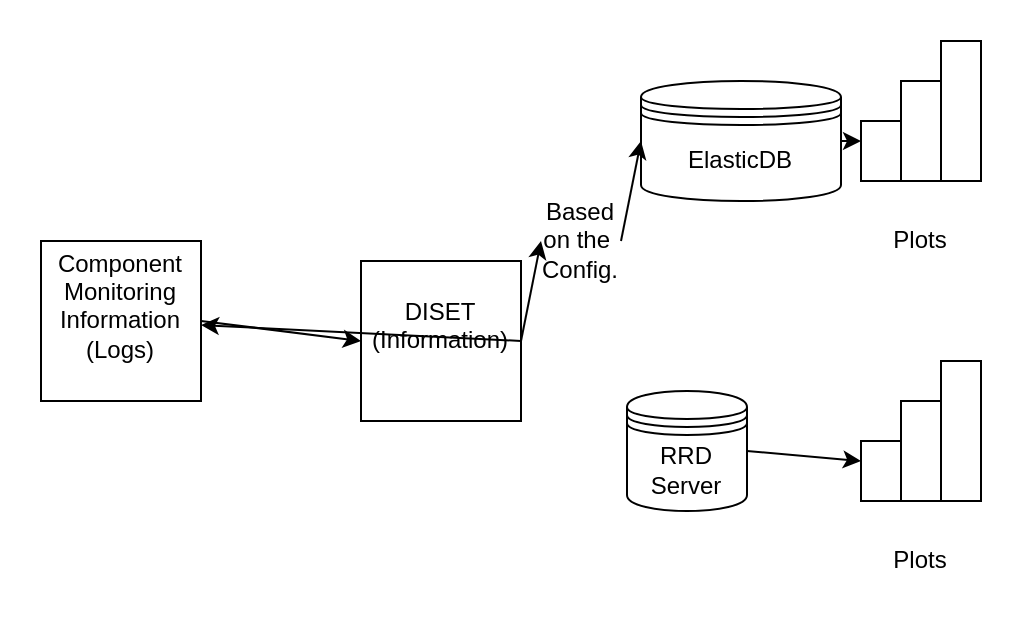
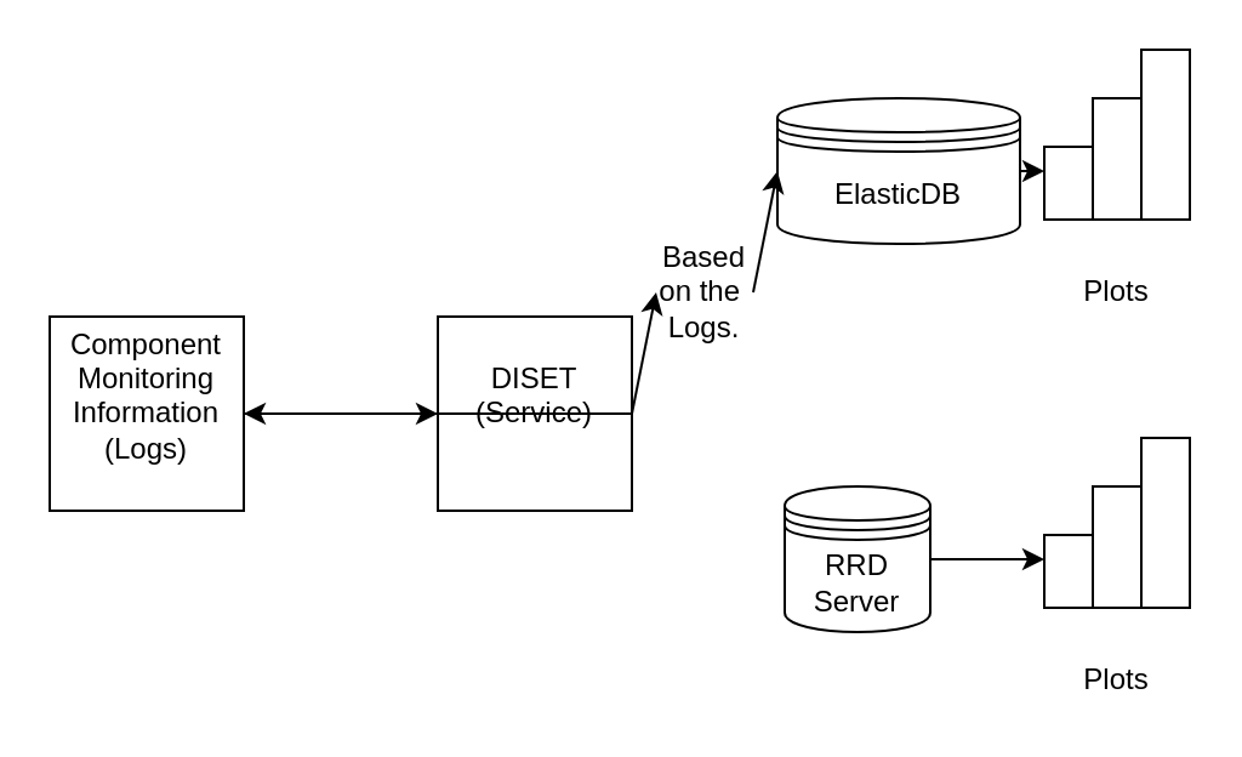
- <mxCell id="9" value="Based&lt;br&gt;on the&amp;nbsp;&lt;br&gt;Config.&lt;br&gt;" style="text;html=1;strokeColor=none;fillColor=none;align=center;verticalAlign=middle;whiteSpace=wrap;rounded=0;" vertex="1" parent="1"><mxGeometry x="270" y="110" width="40" height="20" as="geometry" /></mxCell>
+ <mxCell id="9" value="Based&lt;br&gt;on the&amp;nbsp;&lt;br&gt;Logs.&lt;br&gt;" style="text;html=1;strokeColor=none;fillColor=none;align=center;verticalAlign=middle;whiteSpace=wrap;rounded=0;" vertex="1" parent="1"><mxGeometry x="270" y="110" width="40" height="20" as="geometry" /></mxCell>
- <mxCell id="2" value="Component&lt;br&gt;Monitoring&lt;br&gt;Information&lt;br&gt;(Logs)&lt;br&gt;&lt;br&gt;" style="whiteSpace=wrap;html=1;aspect=fixed;" vertex="1" parent="1"><mxGeometry x="20" y="120" width="80" height="80" as="geometry" /></mxCell>
+ <mxCell id="2" value="Component&lt;br&gt;Monitoring&lt;br&gt;Information&lt;br&gt;(Logs)&lt;br&gt;&lt;br&gt;" style="whiteSpace=wrap;html=1;aspect=fixed;" vertex="1" parent="1"><mxGeometry x="20" y="130" width="80" height="80" as="geometry" /></mxCell>
- <mxCell id="4" value="DISET&lt;br&gt;(Information)&lt;br&gt;&lt;br&gt;" style="whiteSpace=wrap;html=1;aspect=fixed;" vertex="1" parent="1"><mxGeometry x="180" y="130" width="80" height="80" as="geometry" /></mxCell>
+ <mxCell id="4" value="DISET&lt;br&gt;(Service)&lt;br&gt;&lt;br&gt;" style="whiteSpace=wrap;html=1;aspect=fixed;" vertex="1" parent="1"><mxGeometry x="180" y="130" width="80" height="80" as="geometry" /></mxCell>
- <mxCell id="6" value="RRD Server" style="shape=datastore;whiteSpace=wrap;html=1;" vertex="1" parent="1"><mxGeometry x="313" y="195" width="60" height="60" as="geometry" /></mxCell>
+ <mxCell id="6" value="RRD Server" style="shape=datastore;whiteSpace=wrap;html=1;" vertex="1" parent="1"><mxGeometry x="323" y="200" width="60" height="60" as="geometry" /></mxCell>
